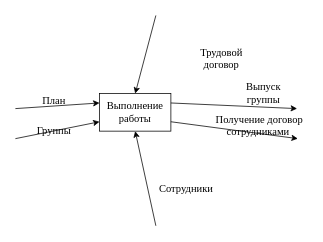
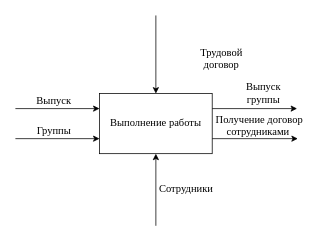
- <mxCell id="7" value="&lt;font style=&quot;font-size: 14px;&quot; face=&quot;Times New Roman&quot;&gt;План&lt;/font&gt;" style="text;html=1;align=center;verticalAlign=middle;whiteSpace=wrap;rounded=0;" parent="1" vertex="1"><mxGeometry x="29" y="117" width="85" height="34" as="geometry" /></mxCell>
+ <mxCell id="7" value="&lt;font style=&quot;font-size: 14px;&quot; face=&quot;Times New Roman&quot;&gt;Выпуск&lt;/font&gt;" style="text;html=1;align=center;verticalAlign=middle;whiteSpace=wrap;rounded=0;" parent="1" vertex="1"><mxGeometry x="29" y="117" width="85" height="34" as="geometry" /></mxCell>
- <mxCell id="2" value="&lt;font style=&quot;font-size: 14px;&quot; face=&quot;Times New Roman&quot;&gt;Выполнение работы&lt;/font&gt;" style="rounded=0;whiteSpace=wrap;html=1;" parent="1" vertex="1"><mxGeometry x="132" y="124" width="95" height="50" as="geometry" /></mxCell>
+ <mxCell id="2" value="&lt;font style=&quot;font-size: 14px;&quot; face=&quot;Times New Roman&quot;&gt;Выполнение работы&lt;/font&gt;" style="rounded=0;whiteSpace=wrap;html=1;" parent="1" vertex="1"><mxGeometry x="132" y="124" width="150" height="80" as="geometry" /></mxCell>
